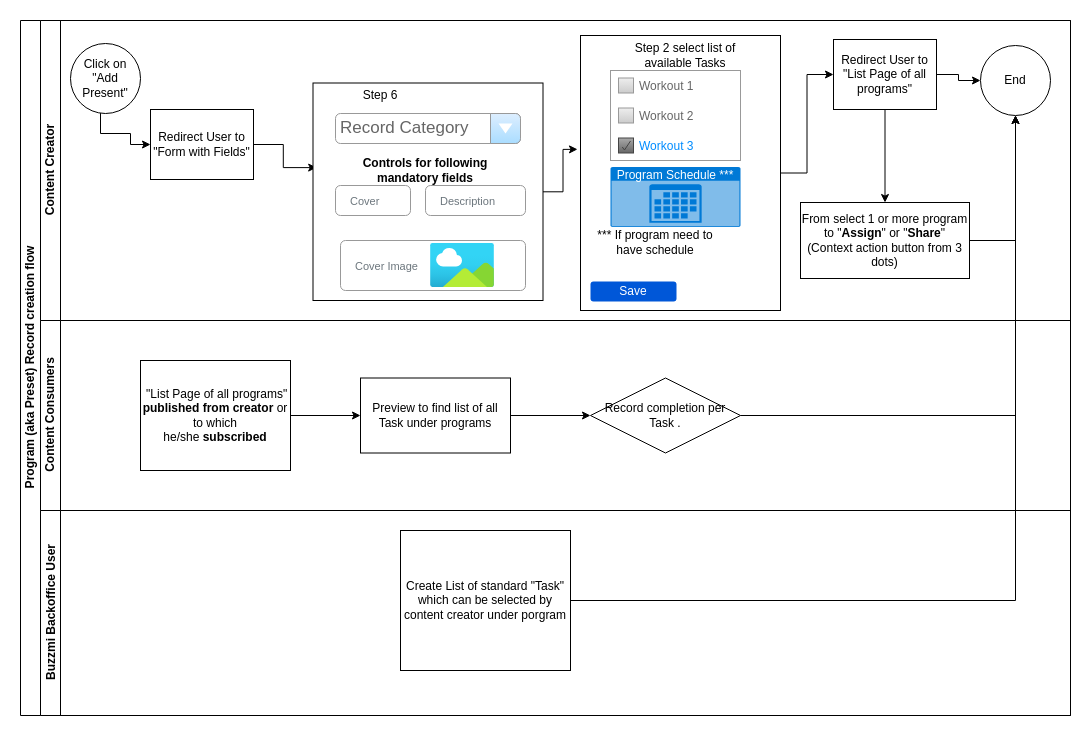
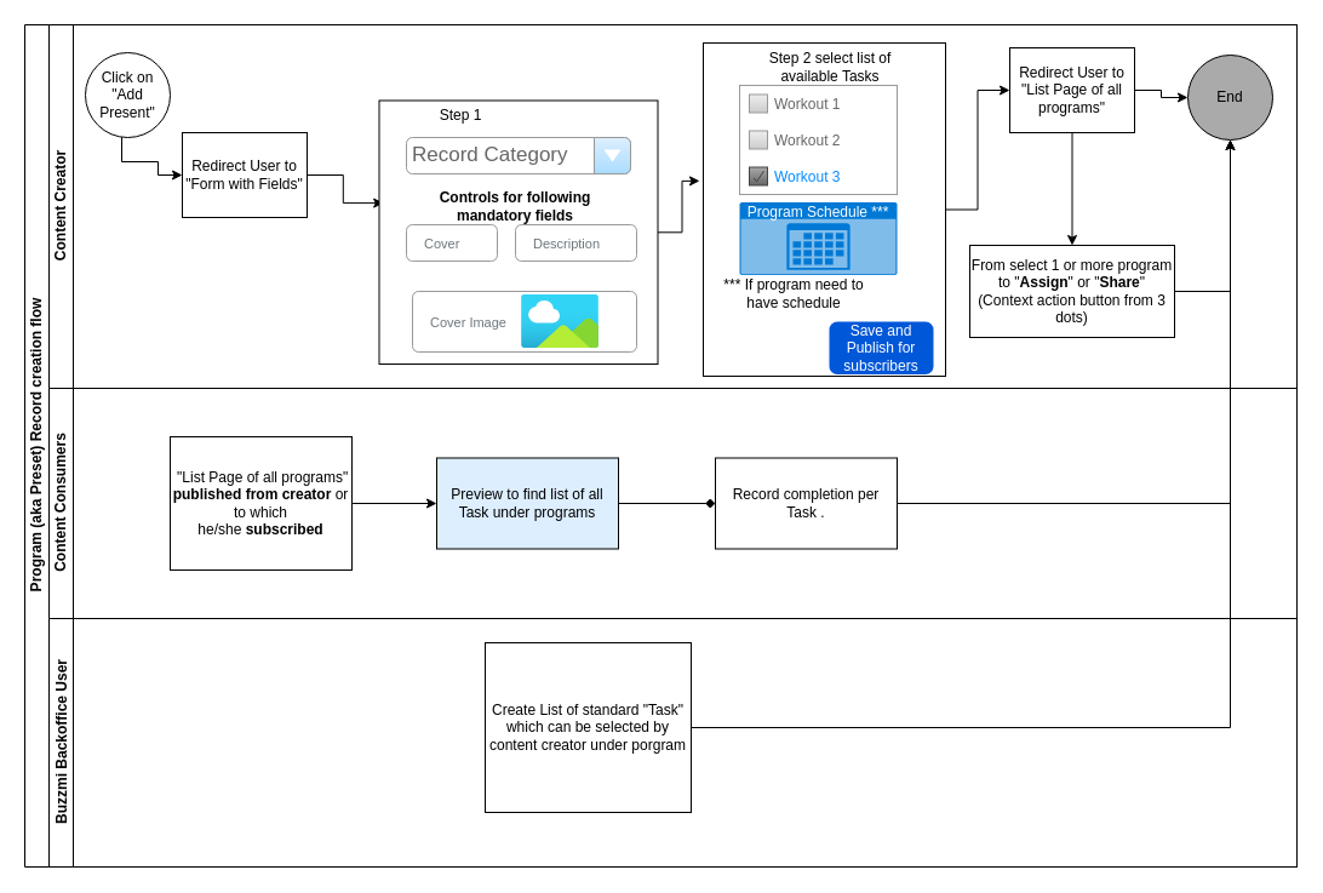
- <mxCell id="25" value="End" style="ellipse;whiteSpace=wrap;html=1;" vertex="1" parent="3"><mxGeometry x="940" y="25" width="70" height="70" as="geometry" /></mxCell>
+ <mxCell id="25" value="End" style="ellipse;whiteSpace=wrap;html=1;fillColor=#aaaaaa;" vertex="1" parent="3"><mxGeometry x="940" y="25" width="70" height="70" as="geometry" /></mxCell>
- <mxCell id="11" value="Step 6" style="text;html=1;strokeColor=none;fillColor=none;align=center;verticalAlign=middle;whiteSpace=wrap;rounded=0;" vertex="1" parent="3"><mxGeometry x="310" y="70" width="60" height="10" as="geometry" /></mxCell>
+ <mxCell id="11" value="Step 1" style="text;html=1;strokeColor=none;fillColor=none;align=center;verticalAlign=middle;whiteSpace=wrap;rounded=0;" vertex="1" parent="3"><mxGeometry x="310" y="70" width="60" height="10" as="geometry" /></mxCell>
+ <mxCell id="26" value="Save and Publish for subscribers" style="rounded=1;fillColor=#0057D8;strokeColor=none;html=1;whiteSpace=wrap;fontColor=#ffffff;align=center;verticalAlign=middle;fontStyle=0;fontSize=12;sketch=0;" vertex="1" parent="3"><mxGeometry x="644" y="245" width="86" height="43.5" as="geometry" /></mxCell>
- <mxCell id="21" value="Save" style="rounded=1;fillColor=#0057D8;strokeColor=none;html=1;whiteSpace=wrap;fontColor=#ffffff;align=center;verticalAlign=middle;fontStyle=0;fontSize=12;sketch=0;" vertex="1" parent="3"><mxGeometry x="550" y="261" width="86" height="20" as="geometry" /></mxCell>
- <mxCell id="38" value="Preview to find list of all Task under programs" style="rounded=0;whiteSpace=wrap;html=1;fontFamily=Helvetica;fontSize=12;fontColor=#000000;align=center;" vertex="1" parent="34"><mxGeometry x="320" y="57.5" width="150" height="75" as="geometry" /></mxCell>
+ <mxCell id="38" value="Preview to find list of all Task under programs" style="rounded=0;whiteSpace=wrap;html=1;fontFamily=Helvetica;fontSize=12;fontColor=#000000;align=center;fillColor=#ddeeff;" vertex="1" parent="34"><mxGeometry x="320" y="57.5" width="150" height="75" as="geometry" /></mxCell>
- <mxCell id="37" value="" style="edgeStyle=orthogonalEdgeStyle;rounded=0;orthogonalLoop=1;jettySize=auto;html=1;" edge="1" parent="34" source="38" target="39"><mxGeometry relative="1" as="geometry" /></mxCell>
+ <mxCell id="37" value="" style="edgeStyle=orthogonalEdgeStyle;rounded=0;orthogonalLoop=1;jettySize=auto;html=1;endArrow=diamond;" edge="1" parent="34" source="38" target="39"><mxGeometry relative="1" as="geometry" /></mxCell>
- <mxCell id="39" value="Record completion per Task ." style="rhombus;whiteSpace=wrap;html=1;fontFamily=Helvetica;fontSize=12;fontColor=#000000;align=center;" vertex="1" parent="34"><mxGeometry x="550" y="57.5" width="150" height="75" as="geometry" /></mxCell>
+ <mxCell id="39" value="Record completion per Task ." style="rounded=0;whiteSpace=wrap;html=1;fontFamily=Helvetica;fontSize=12;fontColor=#000000;align=center;" vertex="1" parent="34"><mxGeometry x="550" y="57.5" width="150" height="75" as="geometry" /></mxCell>
